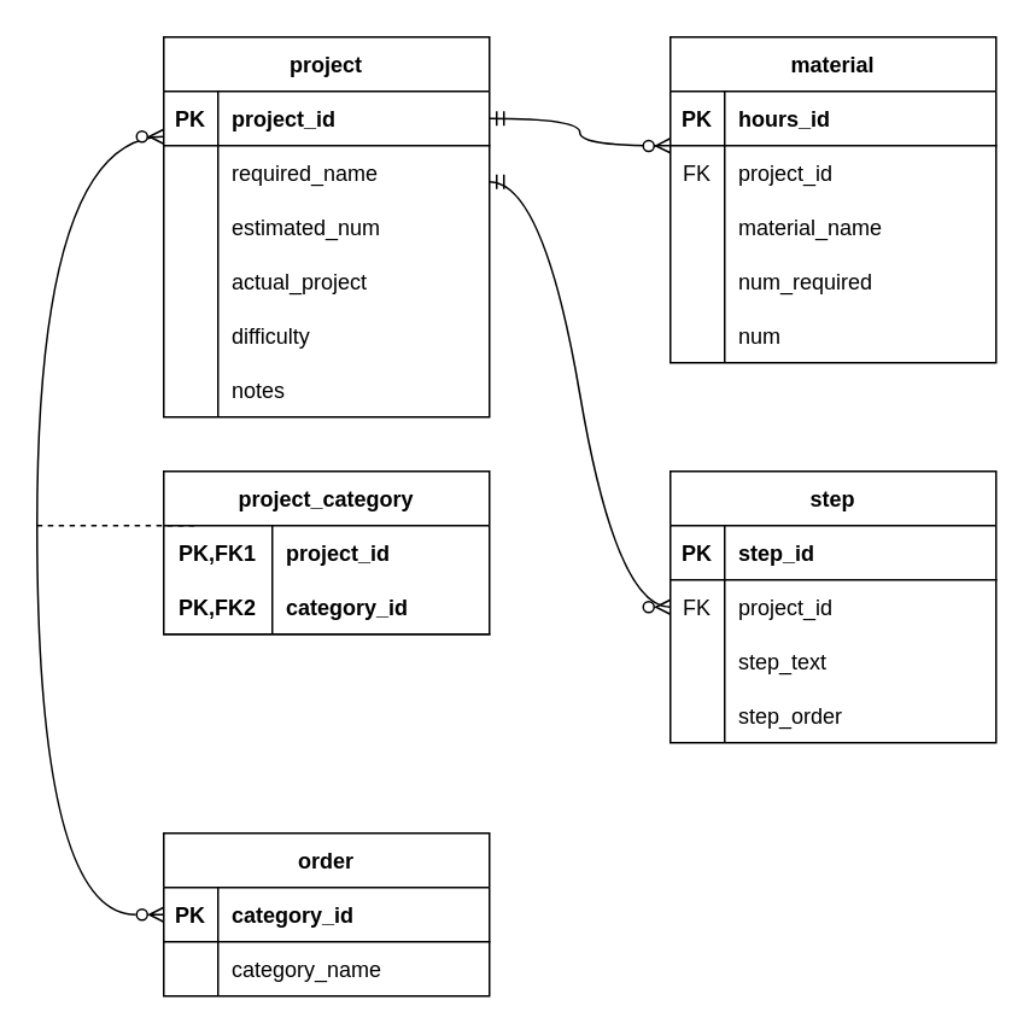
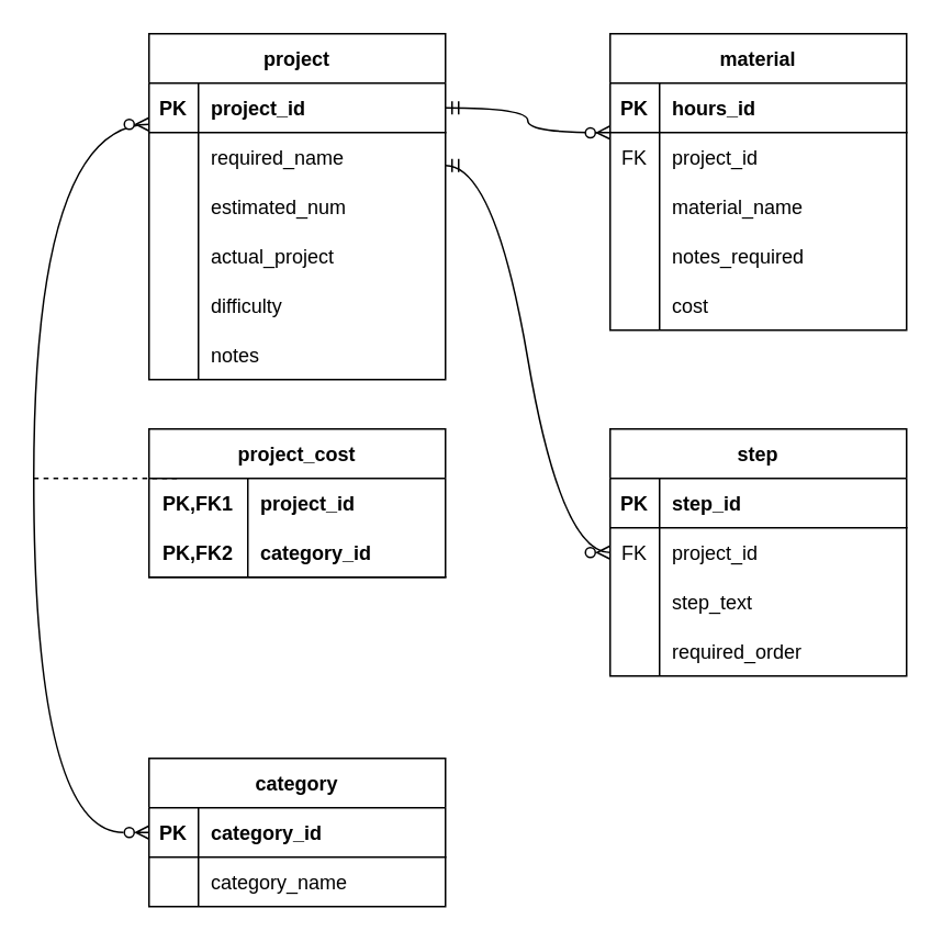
- <mxCell id="33" value="num_required" style="shape=partialRectangle;connectable=0;fillColor=none;top=0;left=0;bottom=0;right=0;align=left;spacingLeft=6;overflow=hidden;" vertex="1" parent="31"><mxGeometry x="30" width="150" height="30" as="geometry"><mxRectangle width="150" height="30" as="alternateBounds" /></mxGeometry></mxCell>
+ <mxCell id="33" value="notes_required" style="shape=partialRectangle;connectable=0;fillColor=none;top=0;left=0;bottom=0;right=0;align=left;spacingLeft=6;overflow=hidden;" vertex="1" parent="31"><mxGeometry x="30" width="150" height="30" as="geometry"><mxRectangle width="150" height="30" as="alternateBounds" /></mxGeometry></mxCell>
- <mxCell id="36" value="num" style="shape=partialRectangle;connectable=0;fillColor=none;top=0;left=0;bottom=0;right=0;align=left;spacingLeft=6;overflow=hidden;" vertex="1" parent="34"><mxGeometry x="30" width="150" height="30" as="geometry"><mxRectangle width="150" height="30" as="alternateBounds" /></mxGeometry></mxCell>
+ <mxCell id="36" value="cost" style="shape=partialRectangle;connectable=0;fillColor=none;top=0;left=0;bottom=0;right=0;align=left;spacingLeft=6;overflow=hidden;" vertex="1" parent="34"><mxGeometry x="30" width="150" height="30" as="geometry"><mxRectangle width="150" height="30" as="alternateBounds" /></mxGeometry></mxCell>
- <mxCell id="57" value="project_category" style="shape=table;startSize=30;container=1;collapsible=1;childLayout=tableLayout;fixedRows=1;rowLines=0;fontStyle=1;align=center;resizeLast=1;" vertex="1" parent="1"><mxGeometry x="90" y="260" width="180" height="90" as="geometry" /></mxCell>
+ <mxCell id="57" value="project_cost" style="shape=table;startSize=30;container=1;collapsible=1;childLayout=tableLayout;fixedRows=1;rowLines=0;fontStyle=1;align=center;resizeLast=1;" vertex="1" parent="1"><mxGeometry x="90" y="260" width="180" height="90" as="geometry" /></mxCell>
- <mxCell id="49" value="step_order" style="shape=partialRectangle;connectable=0;fillColor=none;top=0;left=0;bottom=0;right=0;align=left;spacingLeft=6;overflow=hidden;" vertex="1" parent="47"><mxGeometry x="30" width="150" height="30" as="geometry"><mxRectangle width="150" height="30" as="alternateBounds" /></mxGeometry></mxCell>
+ <mxCell id="49" value="required_order" style="shape=partialRectangle;connectable=0;fillColor=none;top=0;left=0;bottom=0;right=0;align=left;spacingLeft=6;overflow=hidden;" vertex="1" parent="47"><mxGeometry x="30" width="150" height="30" as="geometry"><mxRectangle width="150" height="30" as="alternateBounds" /></mxGeometry></mxCell>
- <mxCell id="50" value="order" style="shape=table;startSize=30;container=1;collapsible=1;childLayout=tableLayout;fixedRows=1;rowLines=0;fontStyle=1;align=center;resizeLast=1;" vertex="1" parent="1"><mxGeometry x="90" y="460" width="180" height="90" as="geometry" /></mxCell>
+ <mxCell id="50" value="category" style="shape=table;startSize=30;container=1;collapsible=1;childLayout=tableLayout;fixedRows=1;rowLines=0;fontStyle=1;align=center;resizeLast=1;" vertex="1" parent="1"><mxGeometry x="90" y="460" width="180" height="90" as="geometry" /></mxCell>
